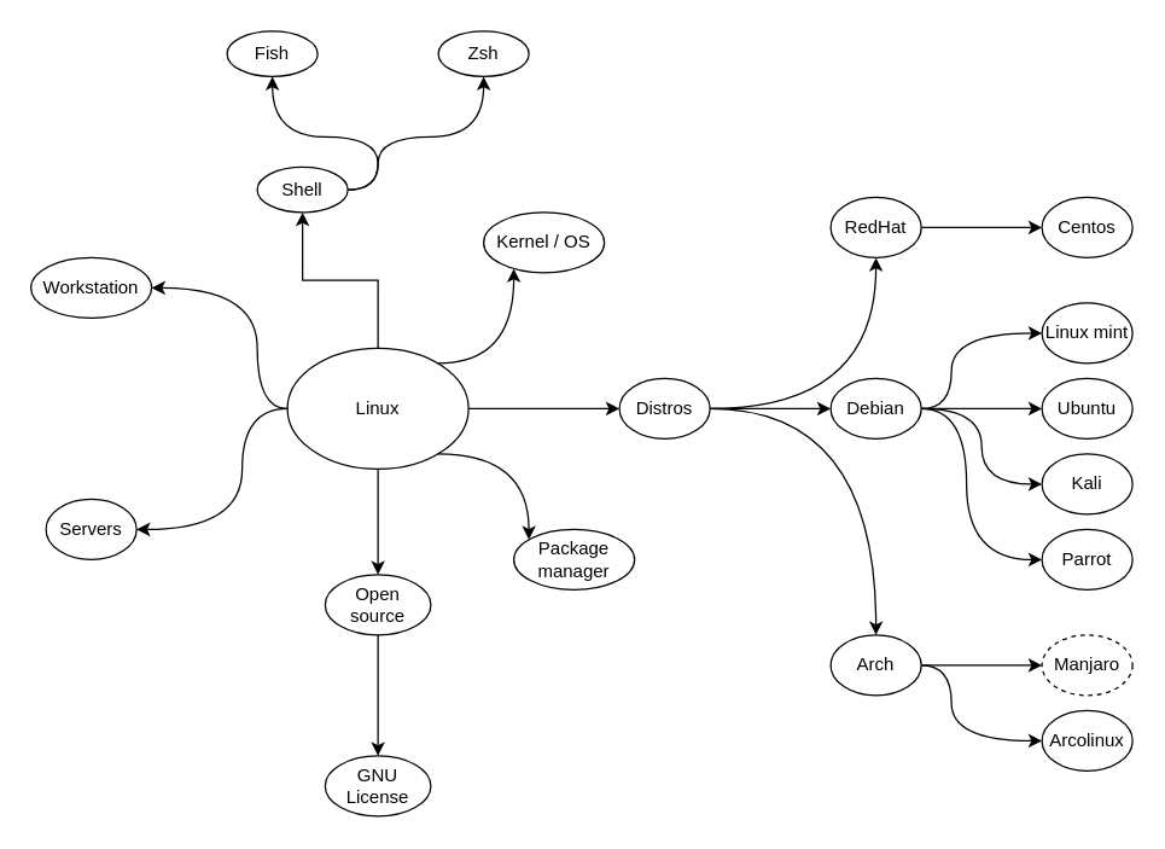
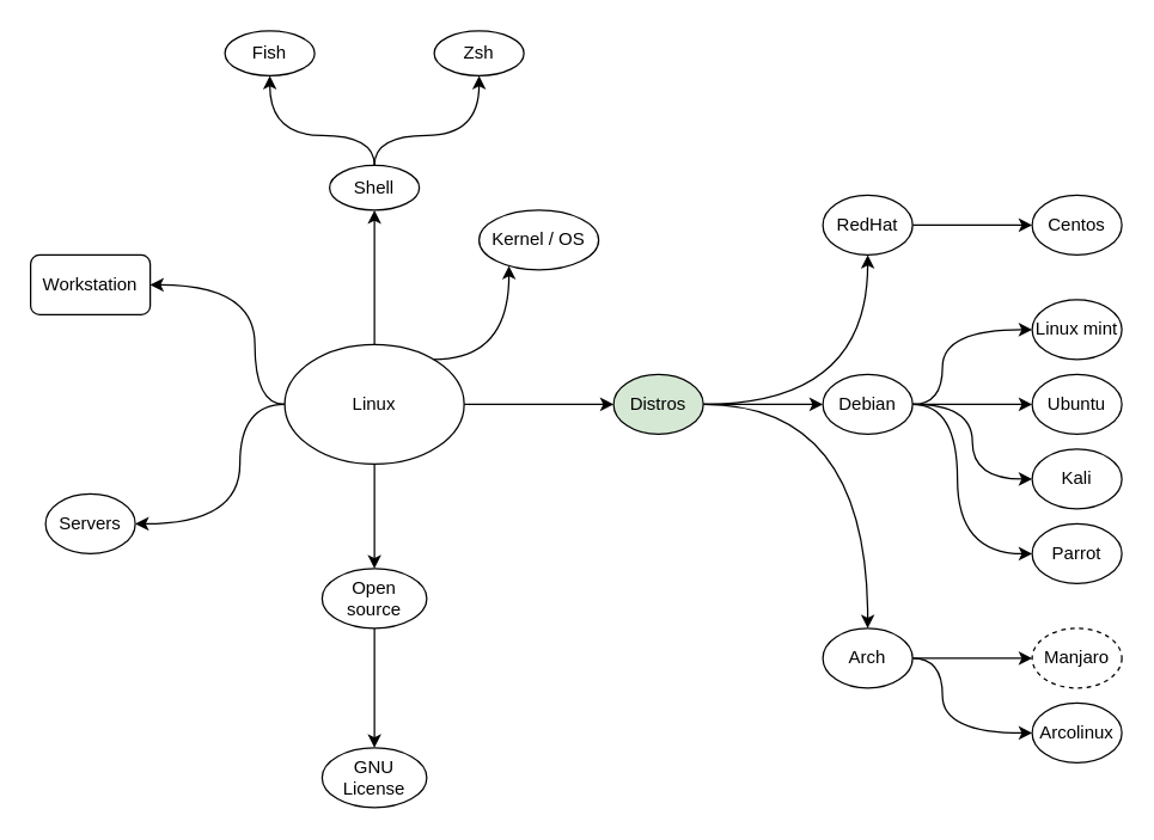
- <mxCell id="11" value="Shell" style="ellipse;whiteSpace=wrap;html=1;" vertex="1" parent="1"><mxGeometry x="170" y="110" width="60" height="30" as="geometry" /></mxCell>
+ <mxCell id="11" value="Shell" style="ellipse;whiteSpace=wrap;html=1;" vertex="1" parent="1"><mxGeometry x="220" y="110" width="60" height="30" as="geometry" /></mxCell>
- <mxCell id="37" value="Workstation" style="ellipse;whiteSpace=wrap;html=1;" vertex="1" parent="1"><mxGeometry x="20" y="170" width="80" height="40" as="geometry" /></mxCell>
+ <mxCell id="37" value="Workstation" style="whiteSpace=wrap;html=1;rounded=1;" vertex="1" parent="1"><mxGeometry x="20" y="170" width="80" height="40" as="geometry" /></mxCell>
- <mxCell id="10" value="Distros" style="ellipse;whiteSpace=wrap;html=1;" vertex="1" parent="1"><mxGeometry x="410" y="250" width="60" height="40" as="geometry" /></mxCell>
+ <mxCell id="10" value="Distros" style="ellipse;whiteSpace=wrap;html=1;fillColor=#d5e8d4;" vertex="1" parent="1"><mxGeometry x="410" y="250" width="60" height="40" as="geometry" /></mxCell>
- <mxCell id="40" value="" style="edgeStyle=orthogonalEdgeStyle;orthogonalLoop=1;jettySize=auto;html=1;curved=1;" edge="1" parent="1" source="6" target="39"><mxGeometry relative="1" as="geometry"><mxPoint x="480" y="280" as="sourcePoint" /><mxPoint x="590" y="430" as="targetPoint" /><Array as="points"><mxPoint x="350" y="300" /></Array></mxGeometry></mxCell>
- <mxCell id="39" value="Package manager" style="ellipse;whiteSpace=wrap;html=1;" vertex="1" parent="1"><mxGeometry x="340" y="350" width="80" height="40" as="geometry" /></mxCell>
